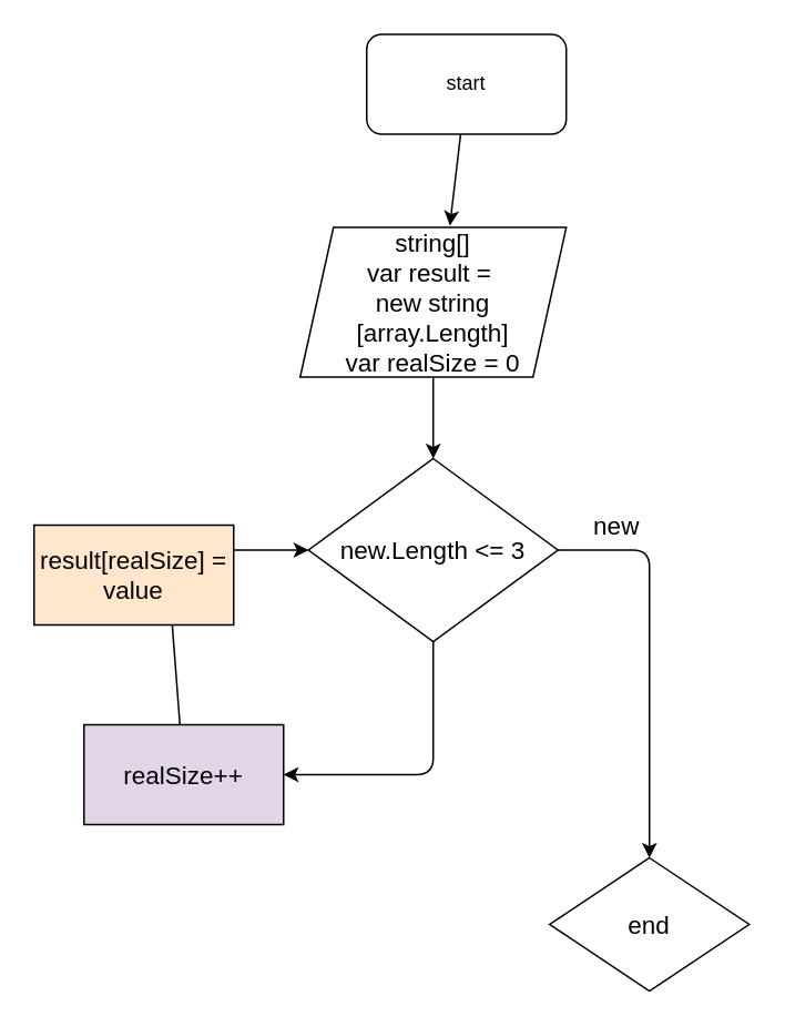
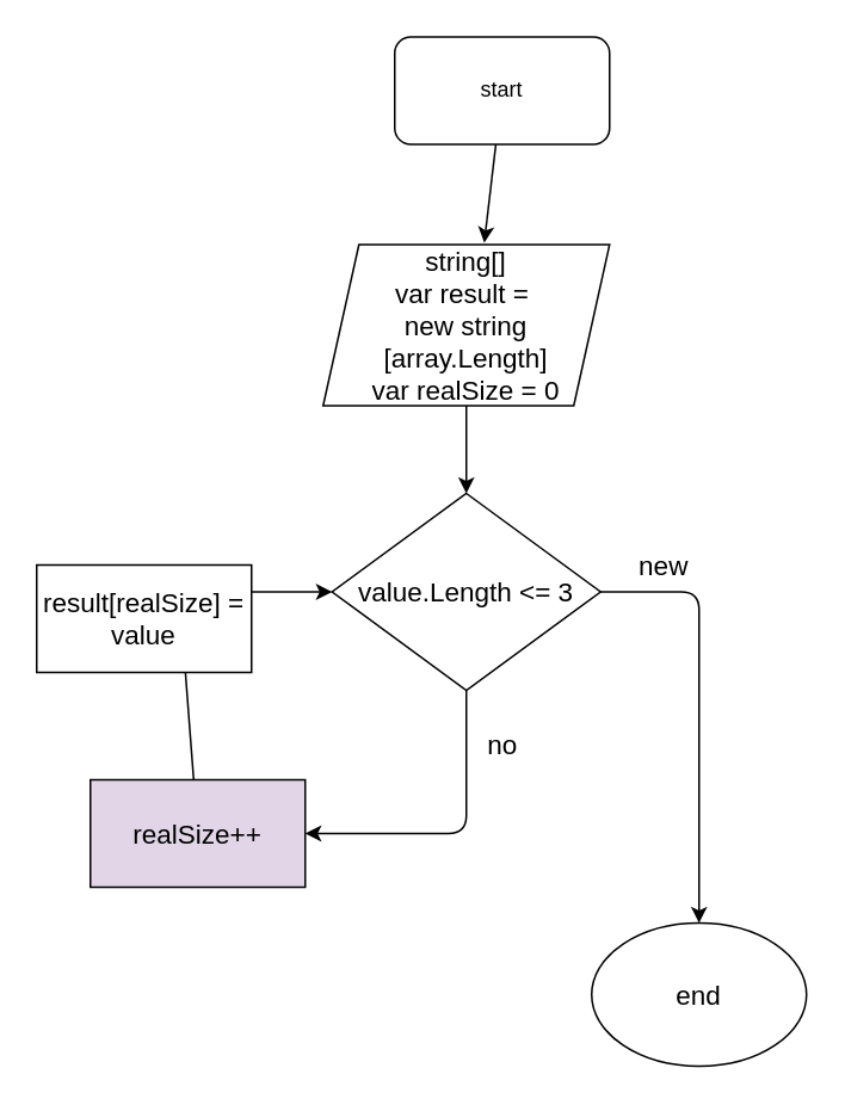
- <mxCell id="8" value="new.Length &amp;lt;= 3" style="rhombus;whiteSpace=wrap;html=1;fontSize=15;" vertex="1" parent="1"><mxGeometry x="185" y="275" width="150" height="110" as="geometry" /></mxCell>
+ <mxCell id="8" value="value.Length &amp;lt;= 3" style="rhombus;whiteSpace=wrap;html=1;fontSize=15;" vertex="1" parent="1"><mxGeometry x="185" y="275" width="150" height="110" as="geometry" /></mxCell>
- <mxCell id="11" value="result[realSize] =&lt;br&gt;value" style="rounded=0;whiteSpace=wrap;html=1;fontSize=15;fillColor=#ffe6cc;" vertex="1" parent="1"><mxGeometry x="20" y="315" width="120" height="60" as="geometry" /></mxCell>
+ <mxCell id="11" value="result[realSize] =&lt;br&gt;value" style="rounded=0;whiteSpace=wrap;html=1;fontSize=15;" vertex="1" parent="1"><mxGeometry x="20" y="315" width="120" height="60" as="geometry" /></mxCell>
+ <mxCell id="13" value="no" style="text;html=1;align=center;verticalAlign=middle;resizable=0;points=[];autosize=1;strokeColor=none;fillColor=none;fontSize=15;" vertex="1" parent="1"><mxGeometry x="265" y="405" width="30" height="20" as="geometry" /></mxCell>
- <mxCell id="12" value="end" style="rhombus;whiteSpace=wrap;html=1;fontSize=15;" vertex="1" parent="1"><mxGeometry x="330" y="515" width="120" height="80" as="geometry" /></mxCell>
+ <mxCell id="12" value="end" style="ellipse;whiteSpace=wrap;html=1;fontSize=15;" vertex="1" parent="1"><mxGeometry x="330" y="515" width="120" height="80" as="geometry" /></mxCell>
